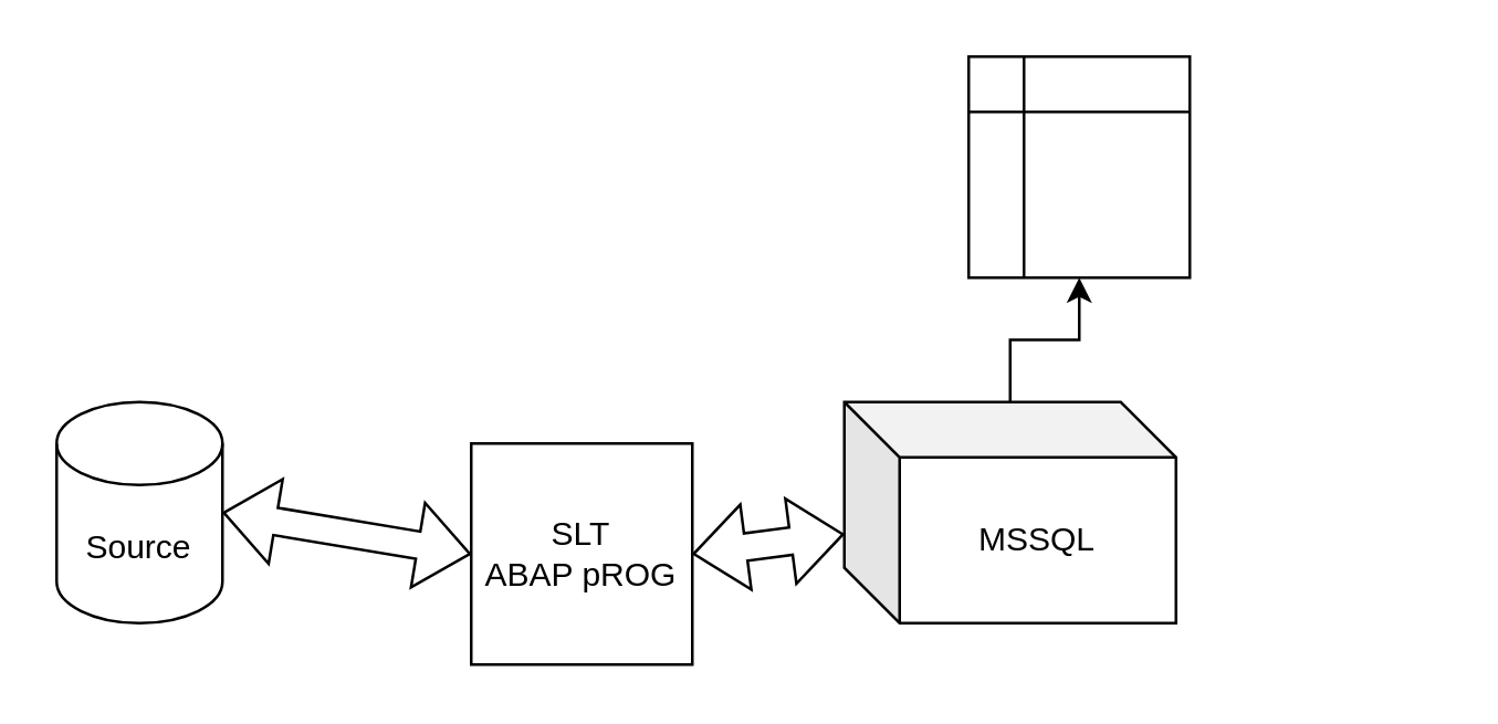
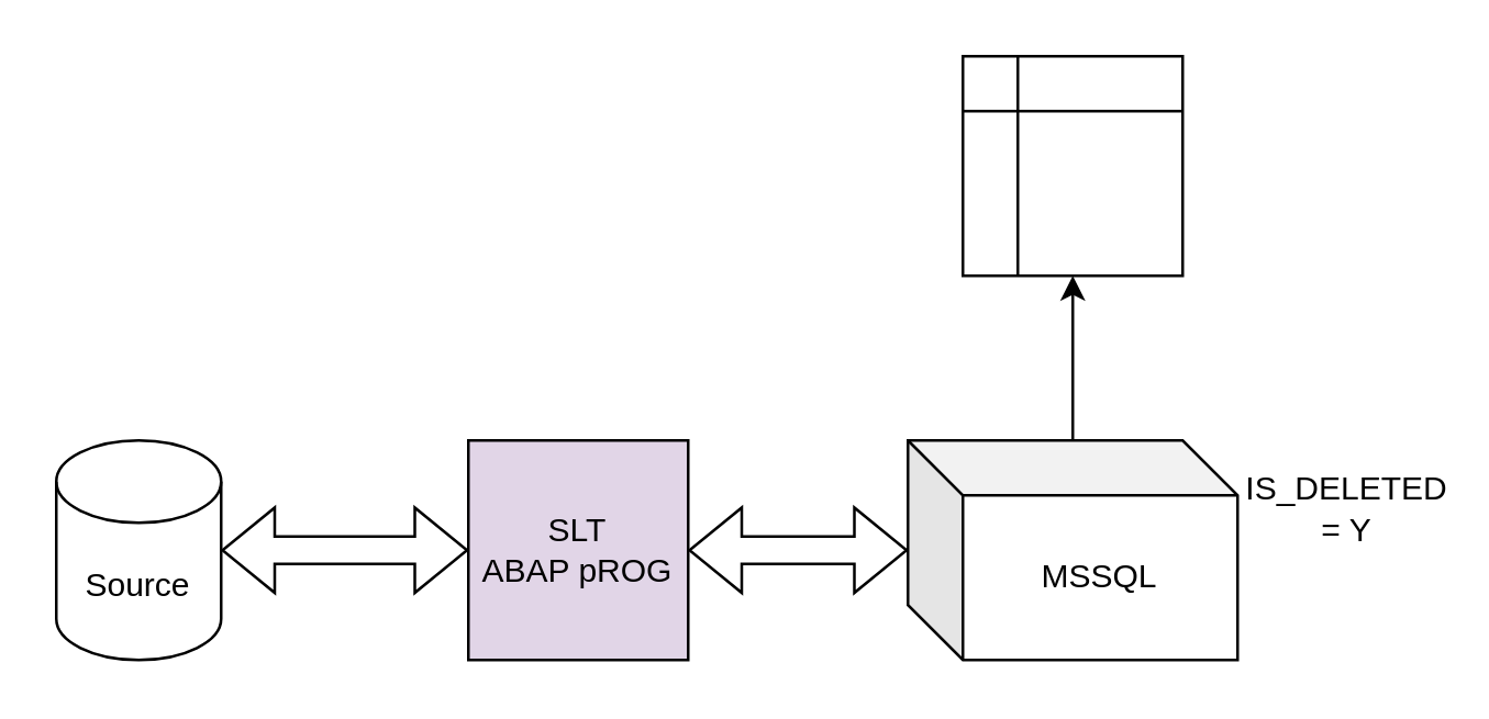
- <mxCell id="2" value="Source" style="shape=cylinder3;whiteSpace=wrap;html=1;boundedLbl=1;backgroundOutline=1;size=15;" vertex="1" parent="1"><mxGeometry x="20" y="145" width="60" height="80" as="geometry" /></mxCell>
+ <mxCell id="2" value="Source" style="shape=cylinder3;whiteSpace=wrap;html=1;boundedLbl=1;backgroundOutline=1;size=15;" vertex="1" parent="1"><mxGeometry x="20" y="160" width="60" height="80" as="geometry" /></mxCell>
- <mxCell id="5" value="MSSQL" style="shape=cube;whiteSpace=wrap;html=1;boundedLbl=1;backgroundOutline=1;darkOpacity=0.05;darkOpacity2=0.1;" vertex="1" parent="1"><mxGeometry x="305" y="145" width="120" height="80" as="geometry" /></mxCell>
+ <mxCell id="5" value="MSSQL" style="shape=cube;whiteSpace=wrap;html=1;boundedLbl=1;backgroundOutline=1;darkOpacity=0.05;darkOpacity2=0.1;" vertex="1" parent="1"><mxGeometry x="330" y="160" width="120" height="80" as="geometry" /></mxCell>
+ <mxCell id="9" value="IS_DELETED = Y" style="text;html=1;strokeColor=none;fillColor=none;align=center;verticalAlign=middle;whiteSpace=wrap;rounded=0;" vertex="1" parent="1"><mxGeometry x="460" y="170" width="60" height="30" as="geometry" /></mxCell>
- <mxCell id="3" value="SLT&lt;br&gt;ABAP pROG" style="whiteSpace=wrap;html=1;aspect=fixed;" vertex="1" parent="1"><mxGeometry x="170" y="160" width="80" height="80" as="geometry" /></mxCell>
+ <mxCell id="3" value="SLT&lt;br&gt;ABAP pROG" style="whiteSpace=wrap;html=1;aspect=fixed;fillColor=#e1d5e7;" vertex="1" parent="1"><mxGeometry x="170" y="160" width="80" height="80" as="geometry" /></mxCell>
